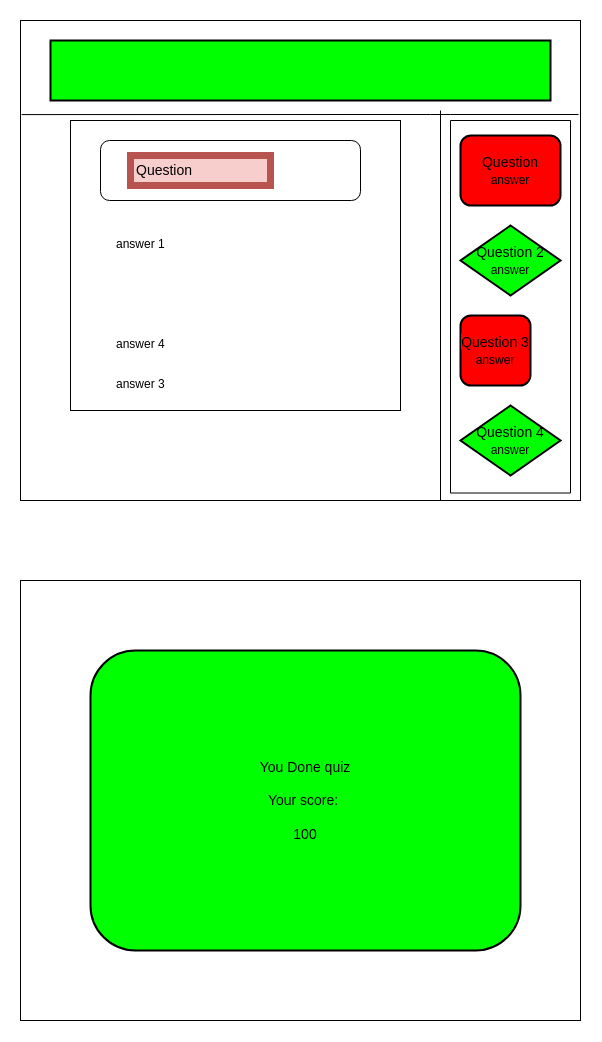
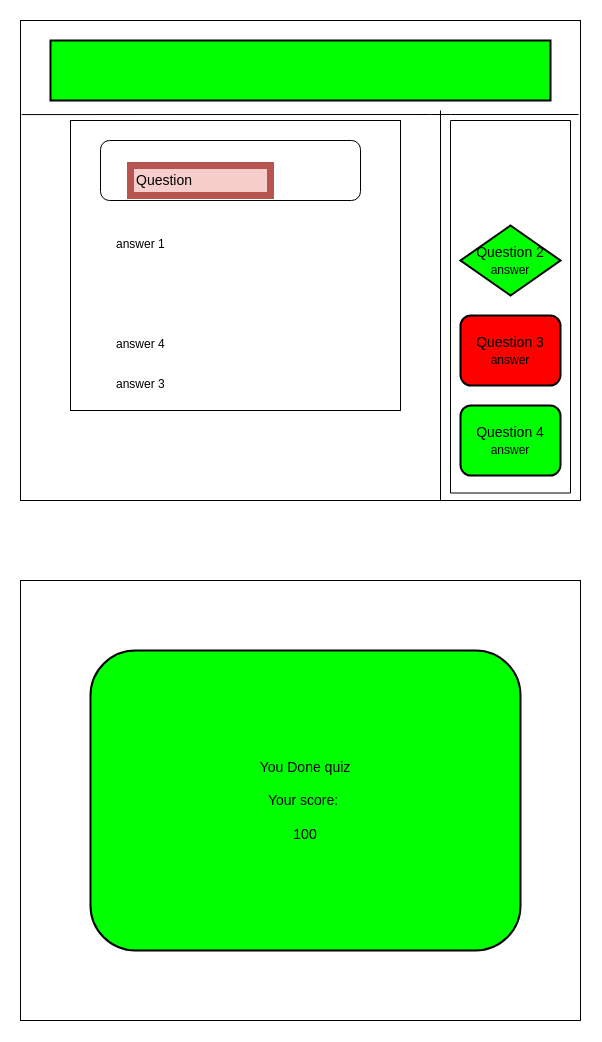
- <mxCell id="8" value="Question&#10;" style="text;strokeColor=#b85450;fillColor=#f8cecc;spacingLeft=4;spacingRight=4;overflow=hidden;rotatable=0;points=[[0,0.5],[1,0.5]];portConstraint=eastwest;fontSize=14;strokeWidth=7;" vertex="1" parent="1"><mxGeometry x="130" y="155" width="140" height="30" as="geometry" /></mxCell>
+ <mxCell id="8" value="Question&#10;" style="text;strokeColor=#b85450;fillColor=#f8cecc;spacingLeft=4;spacingRight=4;overflow=hidden;rotatable=0;points=[[0,0.5],[1,0.5]];portConstraint=eastwest;fontSize=14;strokeWidth=7;" vertex="1" parent="1"><mxGeometry x="130" y="165" width="140" height="30" as="geometry" /></mxCell>
- <mxCell id="10" value="Question&lt;div style=&quot;padding: 0px ; margin: 0px&quot;&gt;&lt;span style=&quot;font-size: 12px ; text-align: left&quot;&gt;answer&lt;/span&gt;&lt;br style=&quot;padding: 0px ; margin: 0px ; text-align: left&quot;&gt;&lt;/div&gt;" style="rounded=1;whiteSpace=wrap;html=1;fontSize=14;strokeWidth=2;fillColor=#FF0000;" vertex="1" parent="1"><mxGeometry x="460" y="135" width="100" height="70" as="geometry" /></mxCell>
- <mxCell id="12" value="&lt;span style=&quot;background-color: rgb(255 , 0 , 0)&quot;&gt;Question 3&lt;/span&gt;&lt;div style=&quot;padding: 0px ; margin: 0px&quot;&gt;&lt;span style=&quot;font-size: 12px ; text-align: left ; background-color: rgb(255 , 0 , 0)&quot;&gt;answer&lt;/span&gt;&lt;br style=&quot;padding: 0px ; margin: 0px ; text-align: left&quot;&gt;&lt;/div&gt;" style="rounded=1;whiteSpace=wrap;html=1;fontSize=14;strokeWidth=2;fillColor=#FF0000;" vertex="1" parent="1"><mxGeometry x="460" y="315" width="70" height="70" as="geometry" /></mxCell>
+ <mxCell id="12" value="&lt;span style=&quot;background-color: rgb(255 , 0 , 0)&quot;&gt;Question 3&lt;/span&gt;&lt;div style=&quot;padding: 0px ; margin: 0px&quot;&gt;&lt;span style=&quot;font-size: 12px ; text-align: left ; background-color: rgb(255 , 0 , 0)&quot;&gt;answer&lt;/span&gt;&lt;br style=&quot;padding: 0px ; margin: 0px ; text-align: left&quot;&gt;&lt;/div&gt;" style="rounded=1;whiteSpace=wrap;html=1;fontSize=14;strokeWidth=2;fillColor=#FF0000;" vertex="1" parent="1"><mxGeometry x="460" y="315" width="100" height="70" as="geometry" /></mxCell>
- <mxCell id="13" value="Question 4&lt;div style=&quot;padding: 0px ; margin: 0px&quot;&gt;&lt;span style=&quot;font-size: 12px ; text-align: left&quot;&gt;answer&lt;/span&gt;&lt;br style=&quot;padding: 0px ; margin: 0px ; text-align: left&quot;&gt;&lt;/div&gt;" style="rhombus;whiteSpace=wrap;html=1;fontSize=14;strokeWidth=2;fillColor=#00FF00;" vertex="1" parent="1"><mxGeometry x="460" y="405" width="100" height="70" as="geometry" /></mxCell>
+ <mxCell id="13" value="Question 4&lt;div style=&quot;padding: 0px ; margin: 0px&quot;&gt;&lt;span style=&quot;font-size: 12px ; text-align: left&quot;&gt;answer&lt;/span&gt;&lt;br style=&quot;padding: 0px ; margin: 0px ; text-align: left&quot;&gt;&lt;/div&gt;" style="rounded=1;whiteSpace=wrap;html=1;fontSize=14;strokeWidth=2;fillColor=#00FF00;" vertex="1" parent="1"><mxGeometry x="460" y="405" width="100" height="70" as="geometry" /></mxCell>
